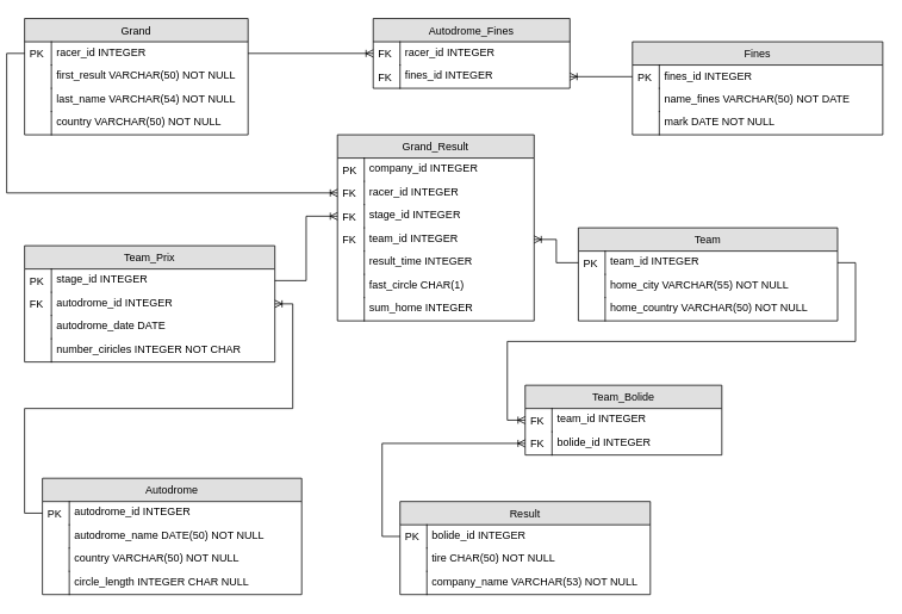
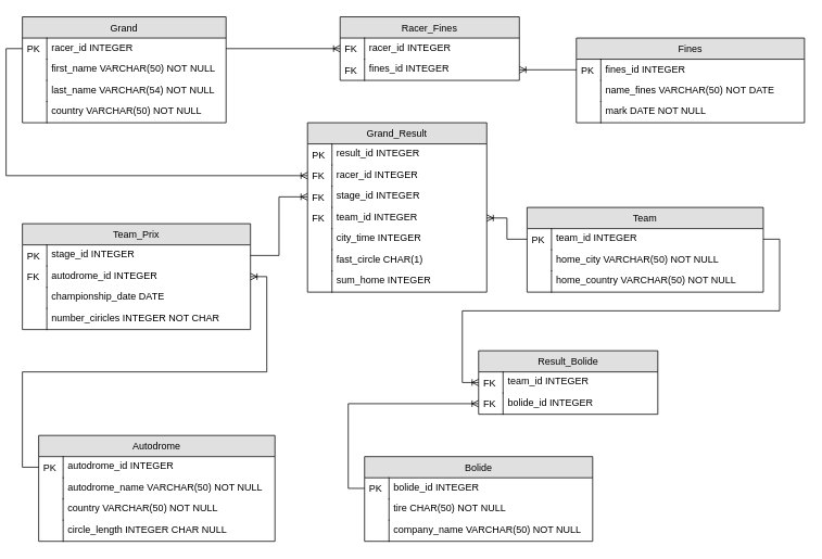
- <mxCell id="65" value="Autodrome_Fines" style="swimlane;fontStyle=0;childLayout=stackLayout;horizontal=1;startSize=26;fillColor=#e0e0e0;horizontalStack=0;resizeParent=1;resizeLast=0;collapsible=1;marginBottom=0;swimlaneFillColor=#ffffff;align=center;" vertex="1" parent="1"><mxGeometry x="410" y="20" width="220" height="78" as="geometry" /></mxCell>
+ <mxCell id="65" value="Racer_Fines" style="swimlane;fontStyle=0;childLayout=stackLayout;horizontal=1;startSize=26;fillColor=#e0e0e0;horizontalStack=0;resizeParent=1;resizeLast=0;collapsible=1;marginBottom=0;swimlaneFillColor=#ffffff;align=center;" vertex="1" parent="1"><mxGeometry x="410" y="20" width="220" height="78" as="geometry" /></mxCell>
- <mxCell id="5" value="first_result VARCHAR(50) NOT NULL" style="shape=partialRectangle;top=0;left=0;right=0;bottom=0;align=left;verticalAlign=top;spacingTop=-2;fillColor=none;spacingLeft=34;spacingRight=4;overflow=hidden;rotatable=0;points=[[0,0.5],[1,0.5]];portConstraint=eastwest;dropTarget=0;" vertex="1" parent="2"><mxGeometry y="52" width="250" height="26" as="geometry" /></mxCell>
+ <mxCell id="5" value="first_name VARCHAR(50) NOT NULL" style="shape=partialRectangle;top=0;left=0;right=0;bottom=0;align=left;verticalAlign=top;spacingTop=-2;fillColor=none;spacingLeft=34;spacingRight=4;overflow=hidden;rotatable=0;points=[[0,0.5],[1,0.5]];portConstraint=eastwest;dropTarget=0;" vertex="1" parent="2"><mxGeometry y="52" width="250" height="26" as="geometry" /></mxCell>
- <mxCell id="12" value="company_id INTEGER " style="shape=partialRectangle;top=0;left=0;right=0;bottom=0;align=left;verticalAlign=top;spacingTop=-2;fillColor=none;spacingLeft=34;spacingRight=4;overflow=hidden;rotatable=0;points=[[0,0.5],[1,0.5]];portConstraint=eastwest;dropTarget=0;" vertex="1" parent="11"><mxGeometry y="26" width="220" height="26" as="geometry" /></mxCell>
+ <mxCell id="12" value="result_id INTEGER " style="shape=partialRectangle;top=0;left=0;right=0;bottom=0;align=left;verticalAlign=top;spacingTop=-2;fillColor=none;spacingLeft=34;spacingRight=4;overflow=hidden;rotatable=0;points=[[0,0.5],[1,0.5]];portConstraint=eastwest;dropTarget=0;" vertex="1" parent="11"><mxGeometry y="26" width="220" height="26" as="geometry" /></mxCell>
- <mxCell id="20" value="result_time INTEGER" style="shape=partialRectangle;top=0;left=0;right=0;bottom=0;align=left;verticalAlign=top;spacingTop=-2;fillColor=none;spacingLeft=34;spacingRight=4;overflow=hidden;rotatable=0;points=[[0,0.5],[1,0.5]];portConstraint=eastwest;dropTarget=0;" vertex="1" parent="11"><mxGeometry y="130" width="220" height="26" as="geometry" /></mxCell>
+ <mxCell id="20" value="city_time INTEGER" style="shape=partialRectangle;top=0;left=0;right=0;bottom=0;align=left;verticalAlign=top;spacingTop=-2;fillColor=none;spacingLeft=34;spacingRight=4;overflow=hidden;rotatable=0;points=[[0,0.5],[1,0.5]];portConstraint=eastwest;dropTarget=0;" vertex="1" parent="11"><mxGeometry y="130" width="220" height="26" as="geometry" /></mxCell>
- <mxCell id="54" value="home_city VARCHAR(55) NOT NULL" style="shape=partialRectangle;top=0;left=0;right=0;bottom=0;align=left;verticalAlign=top;spacingTop=-2;fillColor=none;spacingLeft=34;spacingRight=4;overflow=hidden;rotatable=0;points=[[0,0.5],[1,0.5]];portConstraint=eastwest;dropTarget=0;" vertex="1" parent="51"><mxGeometry y="52" width="290" height="26" as="geometry" /></mxCell>
+ <mxCell id="54" value="home_city VARCHAR(50) NOT NULL" style="shape=partialRectangle;top=0;left=0;right=0;bottom=0;align=left;verticalAlign=top;spacingTop=-2;fillColor=none;spacingLeft=34;spacingRight=4;overflow=hidden;rotatable=0;points=[[0,0.5],[1,0.5]];portConstraint=eastwest;dropTarget=0;" vertex="1" parent="51"><mxGeometry y="52" width="290" height="26" as="geometry" /></mxCell>
- <mxCell id="31" value="autodrome_date DATE" style="shape=partialRectangle;top=0;left=0;right=0;bottom=0;align=left;verticalAlign=top;spacingTop=-2;fillColor=none;spacingLeft=34;spacingRight=4;overflow=hidden;rotatable=0;points=[[0,0.5],[1,0.5]];portConstraint=eastwest;dropTarget=0;" vertex="1" parent="26"><mxGeometry y="78" width="280" height="26" as="geometry" /></mxCell>
+ <mxCell id="31" value="championship_date DATE" style="shape=partialRectangle;top=0;left=0;right=0;bottom=0;align=left;verticalAlign=top;spacingTop=-2;fillColor=none;spacingLeft=34;spacingRight=4;overflow=hidden;rotatable=0;points=[[0,0.5],[1,0.5]];portConstraint=eastwest;dropTarget=0;" vertex="1" parent="26"><mxGeometry y="78" width="280" height="26" as="geometry" /></mxCell>
- <mxCell id="70" value="Team_Bolide" style="swimlane;fontStyle=0;childLayout=stackLayout;horizontal=1;startSize=26;fillColor=#e0e0e0;horizontalStack=0;resizeParent=1;resizeLast=0;collapsible=1;marginBottom=0;swimlaneFillColor=#ffffff;align=center;" vertex="1" parent="1"><mxGeometry x="580" y="430" width="220" height="78" as="geometry" /></mxCell>
+ <mxCell id="70" value="Result_Bolide" style="swimlane;fontStyle=0;childLayout=stackLayout;horizontal=1;startSize=26;fillColor=#e0e0e0;horizontalStack=0;resizeParent=1;resizeLast=0;collapsible=1;marginBottom=0;swimlaneFillColor=#ffffff;align=center;" vertex="1" parent="1"><mxGeometry x="580" y="430" width="220" height="78" as="geometry" /></mxCell>
- <mxCell id="44" value="Result" style="swimlane;fontStyle=0;childLayout=stackLayout;horizontal=1;startSize=26;fillColor=#e0e0e0;horizontalStack=0;resizeParent=1;resizeLast=0;collapsible=1;marginBottom=0;swimlaneFillColor=#ffffff;align=center;" vertex="1" parent="1"><mxGeometry x="440" y="560" width="280" height="104" as="geometry" /></mxCell>
+ <mxCell id="44" value="Bolide" style="swimlane;fontStyle=0;childLayout=stackLayout;horizontal=1;startSize=26;fillColor=#e0e0e0;horizontalStack=0;resizeParent=1;resizeLast=0;collapsible=1;marginBottom=0;swimlaneFillColor=#ffffff;align=center;" vertex="1" parent="1"><mxGeometry x="440" y="560" width="280" height="104" as="geometry" /></mxCell>
- <mxCell id="38" value="autodrome_name DATE(50) NOT NULL" style="shape=partialRectangle;top=0;left=0;right=0;bottom=0;align=left;verticalAlign=top;spacingTop=-2;fillColor=none;spacingLeft=34;spacingRight=4;overflow=hidden;rotatable=0;points=[[0,0.5],[1,0.5]];portConstraint=eastwest;dropTarget=0;" vertex="1" parent="35"><mxGeometry y="52" width="290" height="26" as="geometry" /></mxCell>
+ <mxCell id="38" value="autodrome_name VARCHAR(50) NOT NULL" style="shape=partialRectangle;top=0;left=0;right=0;bottom=0;align=left;verticalAlign=top;spacingTop=-2;fillColor=none;spacingLeft=34;spacingRight=4;overflow=hidden;rotatable=0;points=[[0,0.5],[1,0.5]];portConstraint=eastwest;dropTarget=0;" vertex="1" parent="35"><mxGeometry y="52" width="290" height="26" as="geometry" /></mxCell>
- <mxCell id="49" value="company_name VARCHAR(53) NOT NULL" style="shape=partialRectangle;top=0;left=0;right=0;bottom=0;align=left;verticalAlign=top;spacingTop=-2;fillColor=none;spacingLeft=34;spacingRight=4;overflow=hidden;rotatable=0;points=[[0,0.5],[1,0.5]];portConstraint=eastwest;dropTarget=0;" vertex="1" parent="44"><mxGeometry y="78" width="280" height="26" as="geometry" /></mxCell>
+ <mxCell id="49" value="company_name VARCHAR(50) NOT NULL" style="shape=partialRectangle;top=0;left=0;right=0;bottom=0;align=left;verticalAlign=top;spacingTop=-2;fillColor=none;spacingLeft=34;spacingRight=4;overflow=hidden;rotatable=0;points=[[0,0.5],[1,0.5]];portConstraint=eastwest;dropTarget=0;" vertex="1" parent="44"><mxGeometry y="78" width="280" height="26" as="geometry" /></mxCell>
